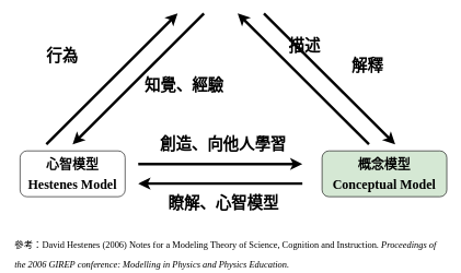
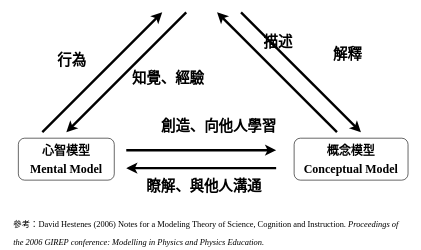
- <mxCell id="13" value="行為" style="text;html=1;strokeColor=none;fillColor=none;align=center;verticalAlign=middle;whiteSpace=wrap;rounded=0;fontFamily=微軟正黑體;fontSize=24;fontStyle=1" parent="1" vertex="1"><mxGeometry x="55" y="75" width="78.58" height="20" as="geometry" /></mxCell>
+ <mxCell id="13" value="行為" style="text;html=1;strokeColor=none;fillColor=none;align=center;verticalAlign=middle;whiteSpace=wrap;rounded=0;fontFamily=微軟正黑體;fontSize=24;fontStyle=1" parent="1" vertex="1"><mxGeometry x="80" y="90" width="78.58" height="20" as="geometry" /></mxCell>
- <mxCell id="15" value="解釋" style="text;html=1;strokeColor=none;fillColor=none;align=center;verticalAlign=middle;whiteSpace=wrap;rounded=0;fontFamily=微軟正黑體;fontSize=24;fontStyle=1" parent="1" vertex="1"><mxGeometry x="520" y="90" width="78.58" height="20" as="geometry" /></mxCell>
+ <mxCell id="15" value="解釋" style="text;html=1;strokeColor=none;fillColor=none;align=center;verticalAlign=middle;whiteSpace=wrap;rounded=0;fontFamily=微軟正黑體;fontSize=24;fontStyle=1" parent="1" vertex="1"><mxGeometry x="540" y="80" width="78.58" height="20" as="geometry" /></mxCell>
- <mxCell id="16" value="創造、向他人學習" style="text;html=1;strokeColor=none;fillColor=none;align=center;verticalAlign=middle;whiteSpace=wrap;rounded=0;fontFamily=微軟正黑體;fontSize=24;fontStyle=1" parent="1" vertex="1"><mxGeometry x="225" y="210" width="229.29" height="20" as="geometry" /></mxCell>
+ <mxCell id="16" value="創造、向他人學習" style="text;html=1;strokeColor=none;fillColor=none;align=center;verticalAlign=middle;whiteSpace=wrap;rounded=0;fontFamily=微軟正黑體;fontSize=24;fontStyle=1" parent="1" vertex="1"><mxGeometry x="250" y="200" width="229.29" height="20" as="geometry" /></mxCell>
- <mxCell id="2" value="&lt;font style=&quot;font-size: 20px&quot;&gt;心智模型&lt;br&gt;Hestenes Model&lt;/font&gt;" style="rounded=1;whiteSpace=wrap;html=1;fontFamily=微軟正黑體;fontSize=24;fontStyle=1" parent="1" vertex="1"><mxGeometry x="30" y="230" width="160" height="70" as="geometry" /></mxCell>
+ <mxCell id="2" value="&lt;font style=&quot;font-size: 20px&quot;&gt;心智模型&lt;br&gt;Mental Model&lt;/font&gt;" style="rounded=1;whiteSpace=wrap;html=1;fontFamily=微軟正黑體;fontSize=24;fontStyle=1" parent="1" vertex="1"><mxGeometry x="30" y="230" width="160" height="70" as="geometry" /></mxCell>
- <mxCell id="3" value="&lt;font style=&quot;font-size: 20px&quot;&gt;概念模型&lt;br&gt;Conceptual Model&lt;/font&gt;" style="rounded=1;whiteSpace=wrap;html=1;fontFamily=微軟正黑體;fontSize=24;fontStyle=1;fillColor=#d5e8d4;" parent="1" vertex="1"><mxGeometry x="490" y="230" width="190" height="70" as="geometry" /></mxCell>
+ <mxCell id="3" value="&lt;font style=&quot;font-size: 20px&quot;&gt;概念模型&lt;br&gt;Conceptual Model&lt;/font&gt;" style="rounded=1;whiteSpace=wrap;html=1;fontFamily=微軟正黑體;fontSize=24;fontStyle=1" parent="1" vertex="1"><mxGeometry x="490" y="230" width="190" height="70" as="geometry" /></mxCell>
- <mxCell id="11" value="瞭解、心智模型" style="text;html=1;strokeColor=none;fillColor=none;align=center;verticalAlign=middle;whiteSpace=wrap;rounded=0;fontFamily=微軟正黑體;fontSize=24;fontStyle=1" parent="1" vertex="1"><mxGeometry x="238" y="300" width="204" height="20" as="geometry" /></mxCell>
+ <mxCell id="11" value="瞭解、與他人溝通" style="text;html=1;strokeColor=none;fillColor=none;align=center;verticalAlign=middle;whiteSpace=wrap;rounded=0;fontFamily=微軟正黑體;fontSize=24;fontStyle=1" parent="1" vertex="1"><mxGeometry x="238" y="300" width="204" height="20" as="geometry" /></mxCell>
